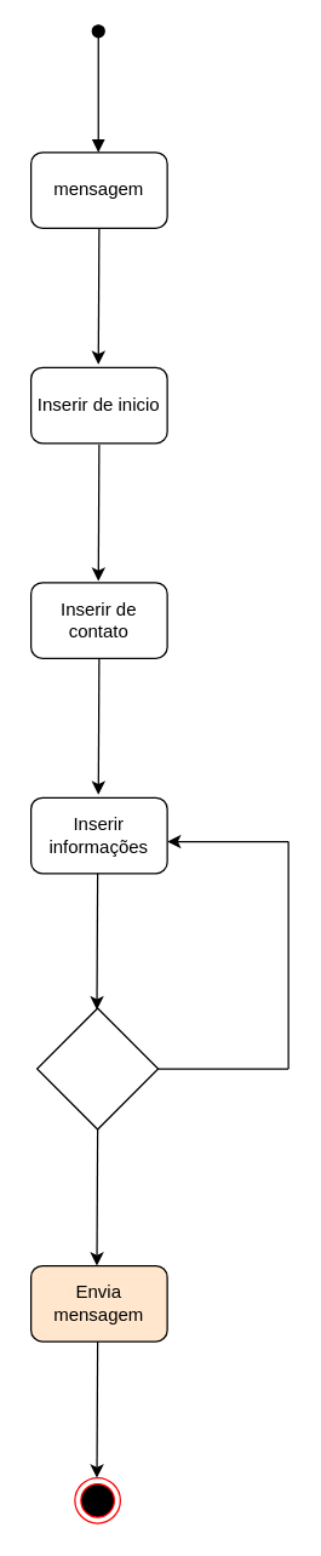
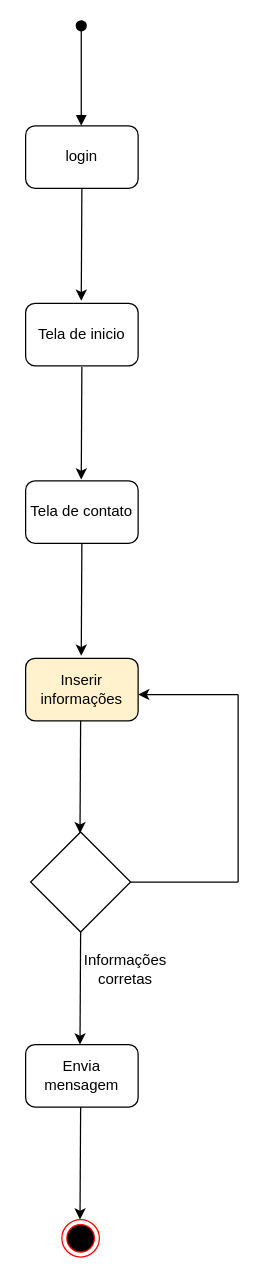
- <mxCell id="3" value="mensagem" style="rounded=1;whiteSpace=wrap;html=1;" vertex="1" parent="1"><mxGeometry x="20" y="100" width="90" height="50" as="geometry" /></mxCell>
+ <mxCell id="3" value="login" style="rounded=1;whiteSpace=wrap;html=1;" vertex="1" parent="1"><mxGeometry x="20" y="100" width="90" height="50" as="geometry" /></mxCell>
- <mxCell id="5" value="Inserir de inicio" style="rounded=1;whiteSpace=wrap;html=1;" vertex="1" parent="1"><mxGeometry x="20" y="242" width="90" height="50" as="geometry" /></mxCell>
+ <mxCell id="5" value="Tela de inicio" style="rounded=1;whiteSpace=wrap;html=1;" vertex="1" parent="1"><mxGeometry x="20" y="242" width="90" height="50" as="geometry" /></mxCell>
- <mxCell id="7" value="Inserir de contato" style="rounded=1;whiteSpace=wrap;html=1;" vertex="1" parent="1"><mxGeometry x="20" y="384" width="90" height="50" as="geometry" /></mxCell>
+ <mxCell id="7" value="Tela de contato" style="rounded=1;whiteSpace=wrap;html=1;" vertex="1" parent="1"><mxGeometry x="20" y="384" width="90" height="50" as="geometry" /></mxCell>
- <mxCell id="10" value="Inserir informações" style="rounded=1;whiteSpace=wrap;html=1;" vertex="1" parent="1"><mxGeometry x="20" y="526" width="90" height="50" as="geometry" /></mxCell>
+ <mxCell id="10" value="Inserir informações" style="rounded=1;whiteSpace=wrap;html=1;fillColor=#fff2cc;" vertex="1" parent="1"><mxGeometry x="20" y="526" width="90" height="50" as="geometry" /></mxCell>
+ <mxCell id="17" value="Informações corretas" style="text;html=1;align=center;verticalAlign=middle;whiteSpace=wrap;rounded=0;" vertex="1" parent="1"><mxGeometry x="70" y="760" width="60" height="30" as="geometry" /></mxCell>
- <mxCell id="13" value="Envia mensagem" style="rounded=1;whiteSpace=wrap;html=1;fillColor=#ffe6cc;" vertex="1" parent="1"><mxGeometry x="20" y="835" width="90" height="50" as="geometry" /></mxCell>
+ <mxCell id="13" value="Envia mensagem" style="rounded=1;whiteSpace=wrap;html=1;" vertex="1" parent="1"><mxGeometry x="20" y="835" width="90" height="50" as="geometry" /></mxCell>
